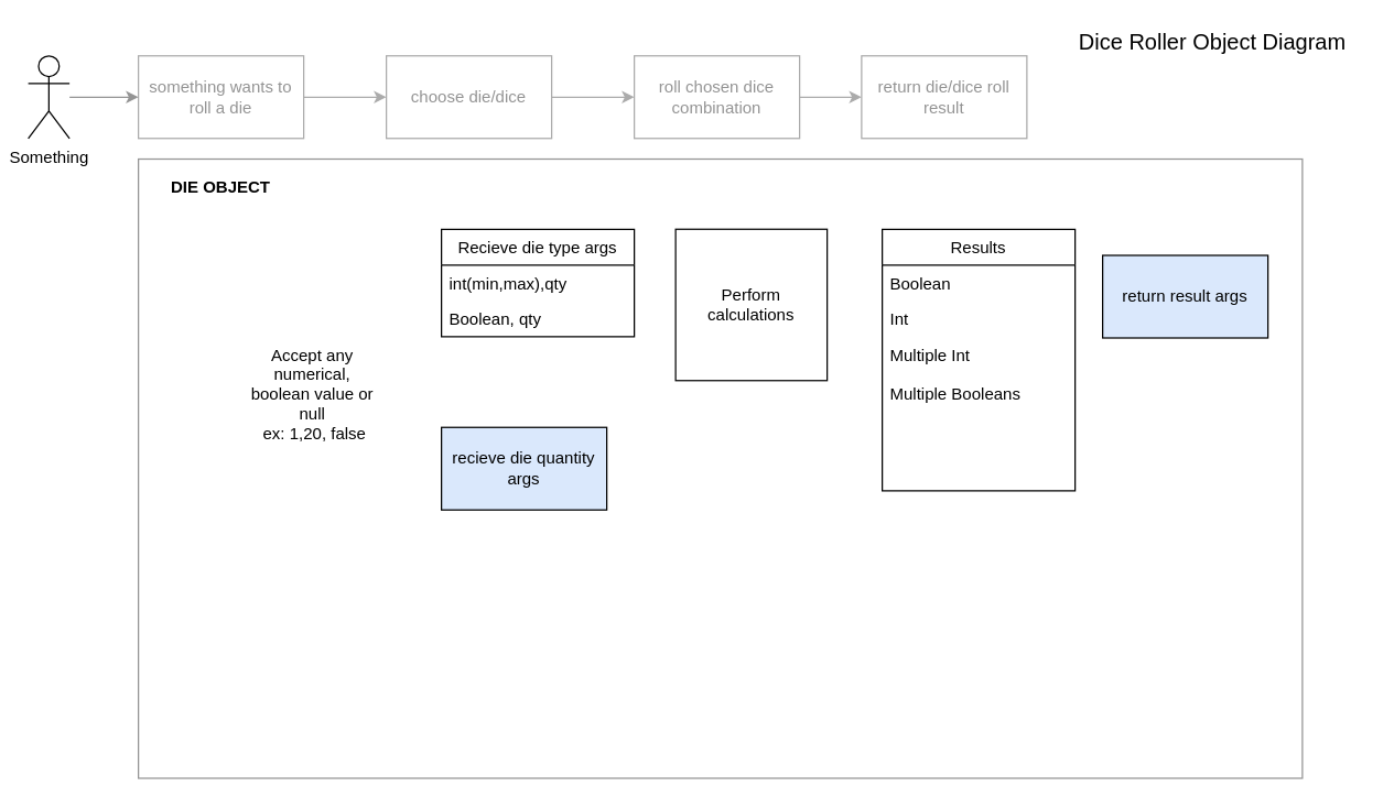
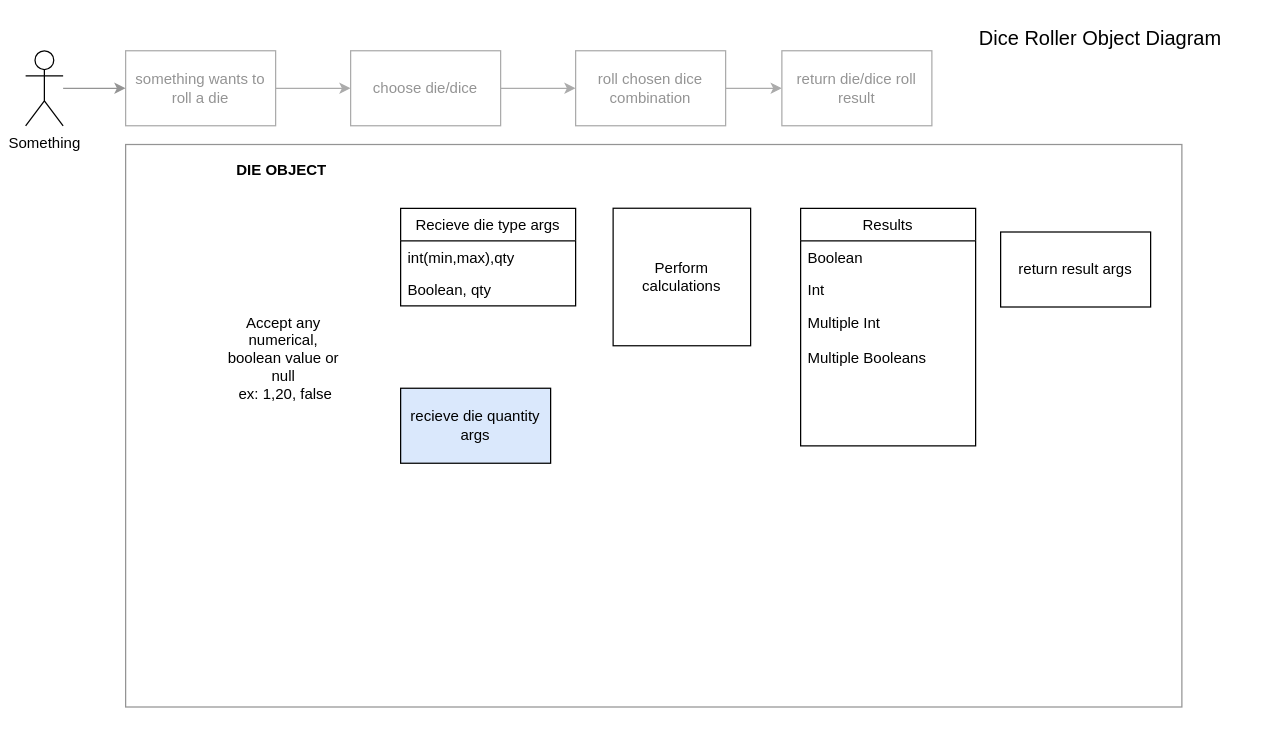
- <mxCell id="19" value="&lt;b&gt;DIE OBJECT&lt;/b&gt;" style="text;html=1;strokeColor=none;fillColor=none;align=center;verticalAlign=middle;whiteSpace=wrap;rounded=0;" vertex="1" parent="1"><mxGeometry x="120" y="126" width="80" height="20" as="geometry" /></mxCell>
+ <mxCell id="19" value="&lt;b&gt;DIE OBJECT&lt;/b&gt;" style="text;html=1;strokeColor=none;fillColor=none;align=center;verticalAlign=middle;whiteSpace=wrap;rounded=0;" vertex="1" parent="1"><mxGeometry x="185" y="126" width="80" height="20" as="geometry" /></mxCell>
- <mxCell id="12" value="return result args" style="rounded=0;whiteSpace=wrap;html=1;fillColor=#dae8fc;" parent="1" vertex="1"><mxGeometry x="800" y="185" width="120" height="60" as="geometry" /></mxCell>
+ <mxCell id="12" value="return result args" style="rounded=0;whiteSpace=wrap;html=1;" parent="1" vertex="1"><mxGeometry x="800" y="185" width="120" height="60" as="geometry" /></mxCell>
